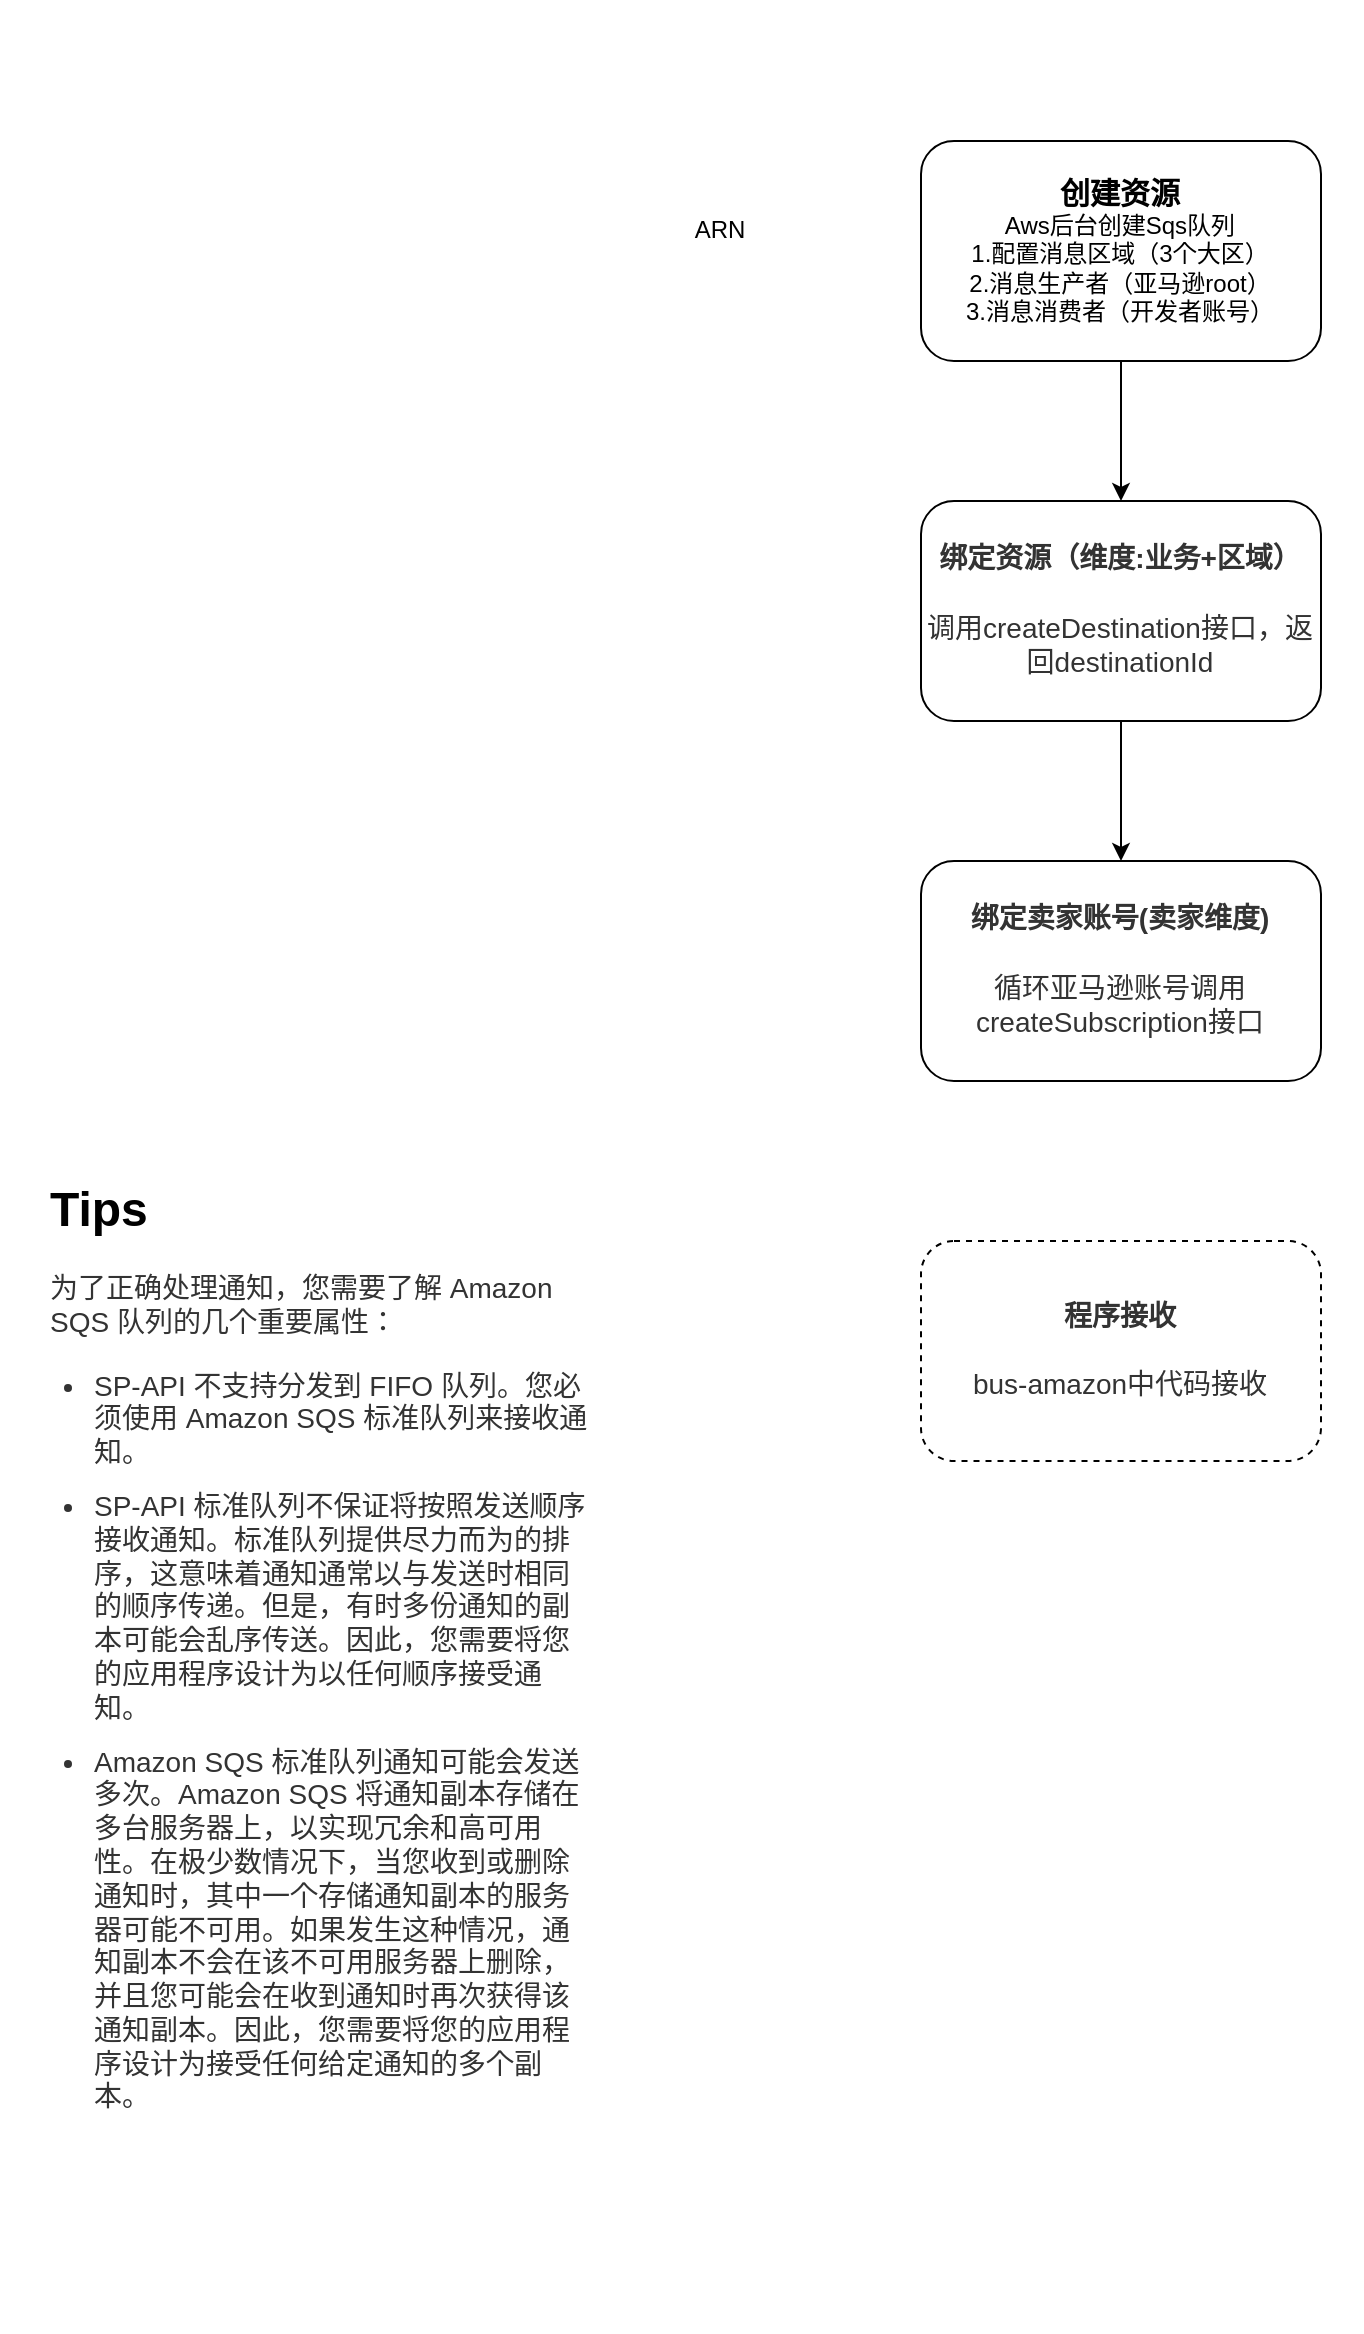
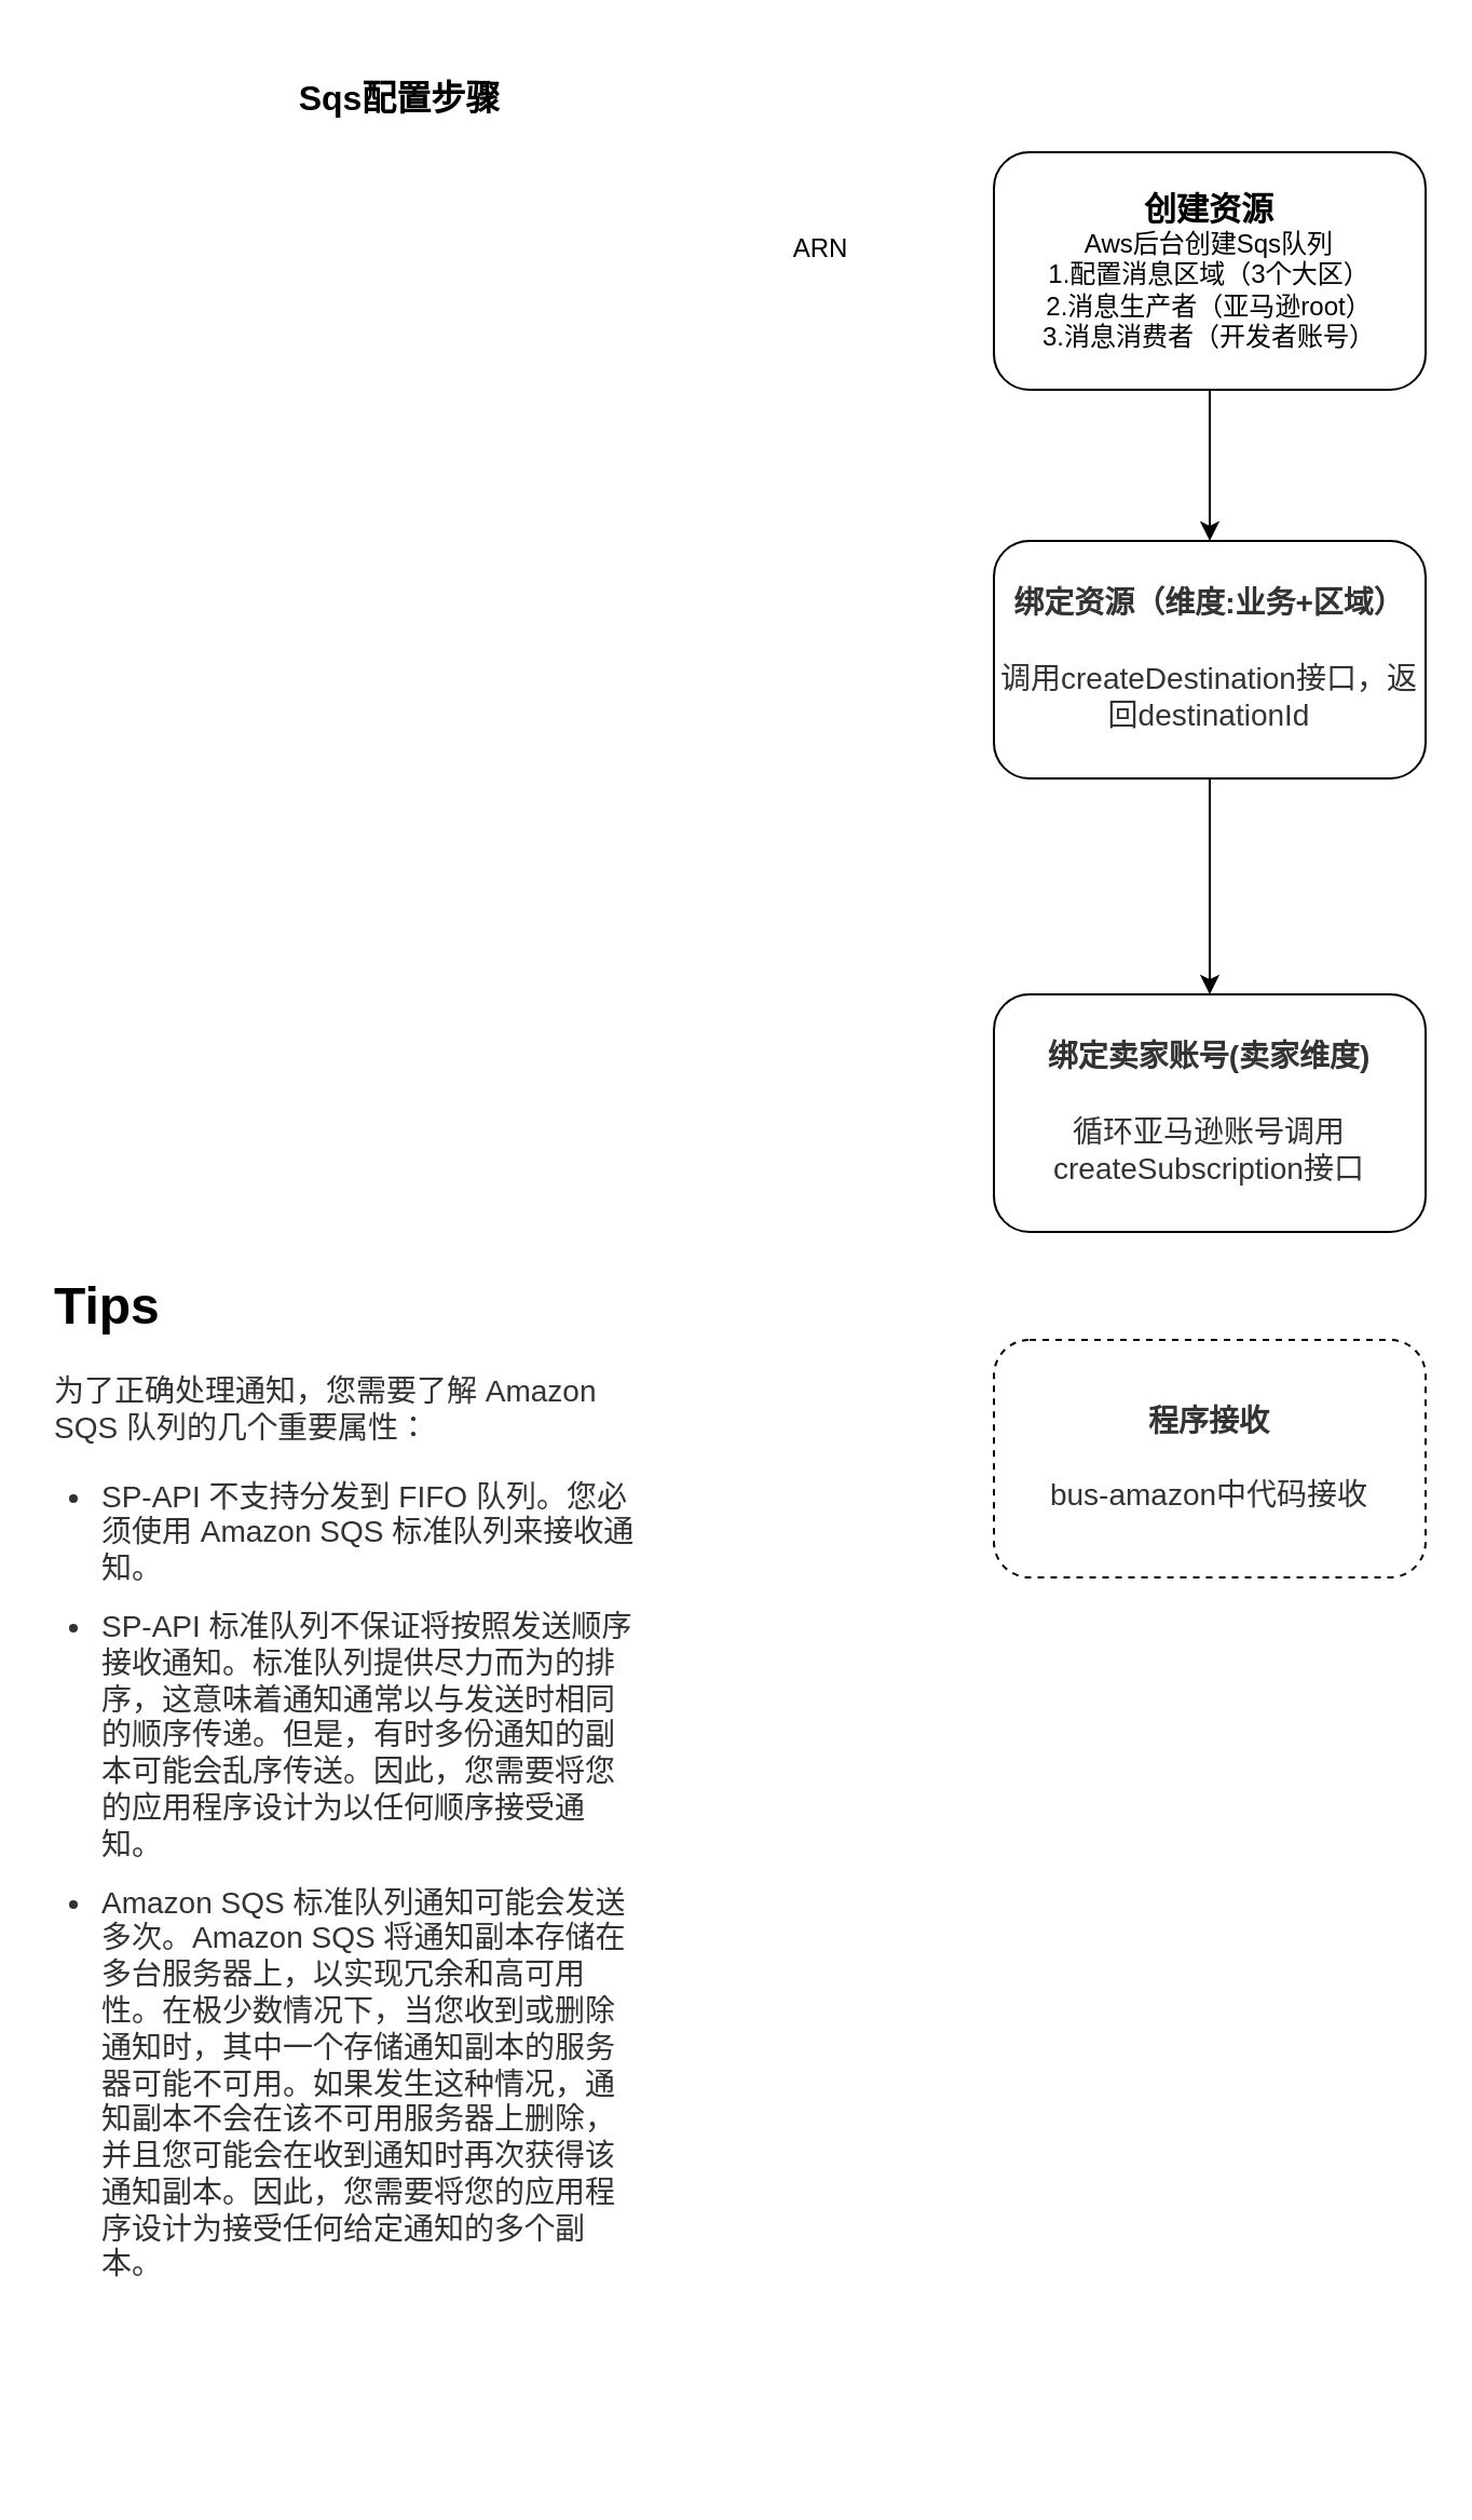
+ <mxCell id="8" value="&lt;b&gt;&lt;font style=&quot;font-size: 16px;&quot;&gt;Sqs配置步骤&lt;/font&gt;&lt;/b&gt;" style="text;html=1;strokeColor=none;fillColor=none;align=center;verticalAlign=middle;whiteSpace=wrap;rounded=0;" parent="1" vertex="1"><mxGeometry x="50" y="20" width="270" height="50" as="geometry" /></mxCell>
- <mxCell id="10" value="ARN" style="text;html=1;strokeColor=none;fillColor=none;align=center;verticalAlign=middle;whiteSpace=wrap;rounded=0;" vertex="1" parent="1"><mxGeometry x="330" y="100" width="60" height="30" as="geometry" /></mxCell>
+ <mxCell id="10" value="ARN" style="text;html=1;strokeColor=none;fillColor=none;align=center;verticalAlign=middle;whiteSpace=wrap;rounded=0;" vertex="1" parent="1"><mxGeometry x="350" y="100" width="60" height="30" as="geometry" /></mxCell>
- <mxCell id="6" value="&lt;h4 style=&quot;border-color: var(--border-color); box-sizing: border-box; color: rgb(51, 51, 51); font-family: Helvetica, Arial, &amp;quot;Microsoft Yahei&amp;quot;, 微软雅黑, STXihei, 华文细黑, sans-serif; font-size: 14px;&quot;&gt;绑定卖家账号(卖家维度)&lt;/h4&gt;&lt;h4 style=&quot;border-color: var(--border-color); box-sizing: border-box; color: rgb(51, 51, 51); font-family: Helvetica, Arial, &amp;quot;Microsoft Yahei&amp;quot;, 微软雅黑, STXihei, 华文细黑, sans-serif; font-size: 14px;&quot;&gt;&lt;span style=&quot;font-weight: normal;&quot;&gt;循环亚马逊账号调用createSubscription接口&lt;/span&gt;&lt;/h4&gt;" style="rounded=1;whiteSpace=wrap;html=1;" parent="1" vertex="1"><mxGeometry x="460" y="430" width="200" height="110" as="geometry" /></mxCell>
+ <mxCell id="6" value="&lt;h4 style=&quot;border-color: var(--border-color); box-sizing: border-box; color: rgb(51, 51, 51); font-family: Helvetica, Arial, &amp;quot;Microsoft Yahei&amp;quot;, 微软雅黑, STXihei, 华文细黑, sans-serif; font-size: 14px;&quot;&gt;绑定卖家账号(卖家维度)&lt;/h4&gt;&lt;h4 style=&quot;border-color: var(--border-color); box-sizing: border-box; color: rgb(51, 51, 51); font-family: Helvetica, Arial, &amp;quot;Microsoft Yahei&amp;quot;, 微软雅黑, STXihei, 华文细黑, sans-serif; font-size: 14px;&quot;&gt;&lt;span style=&quot;font-weight: normal;&quot;&gt;循环亚马逊账号调用createSubscription接口&lt;/span&gt;&lt;/h4&gt;" style="rounded=1;whiteSpace=wrap;html=1;" parent="1" vertex="1"><mxGeometry x="460" y="460" width="200" height="110" as="geometry" /></mxCell>
